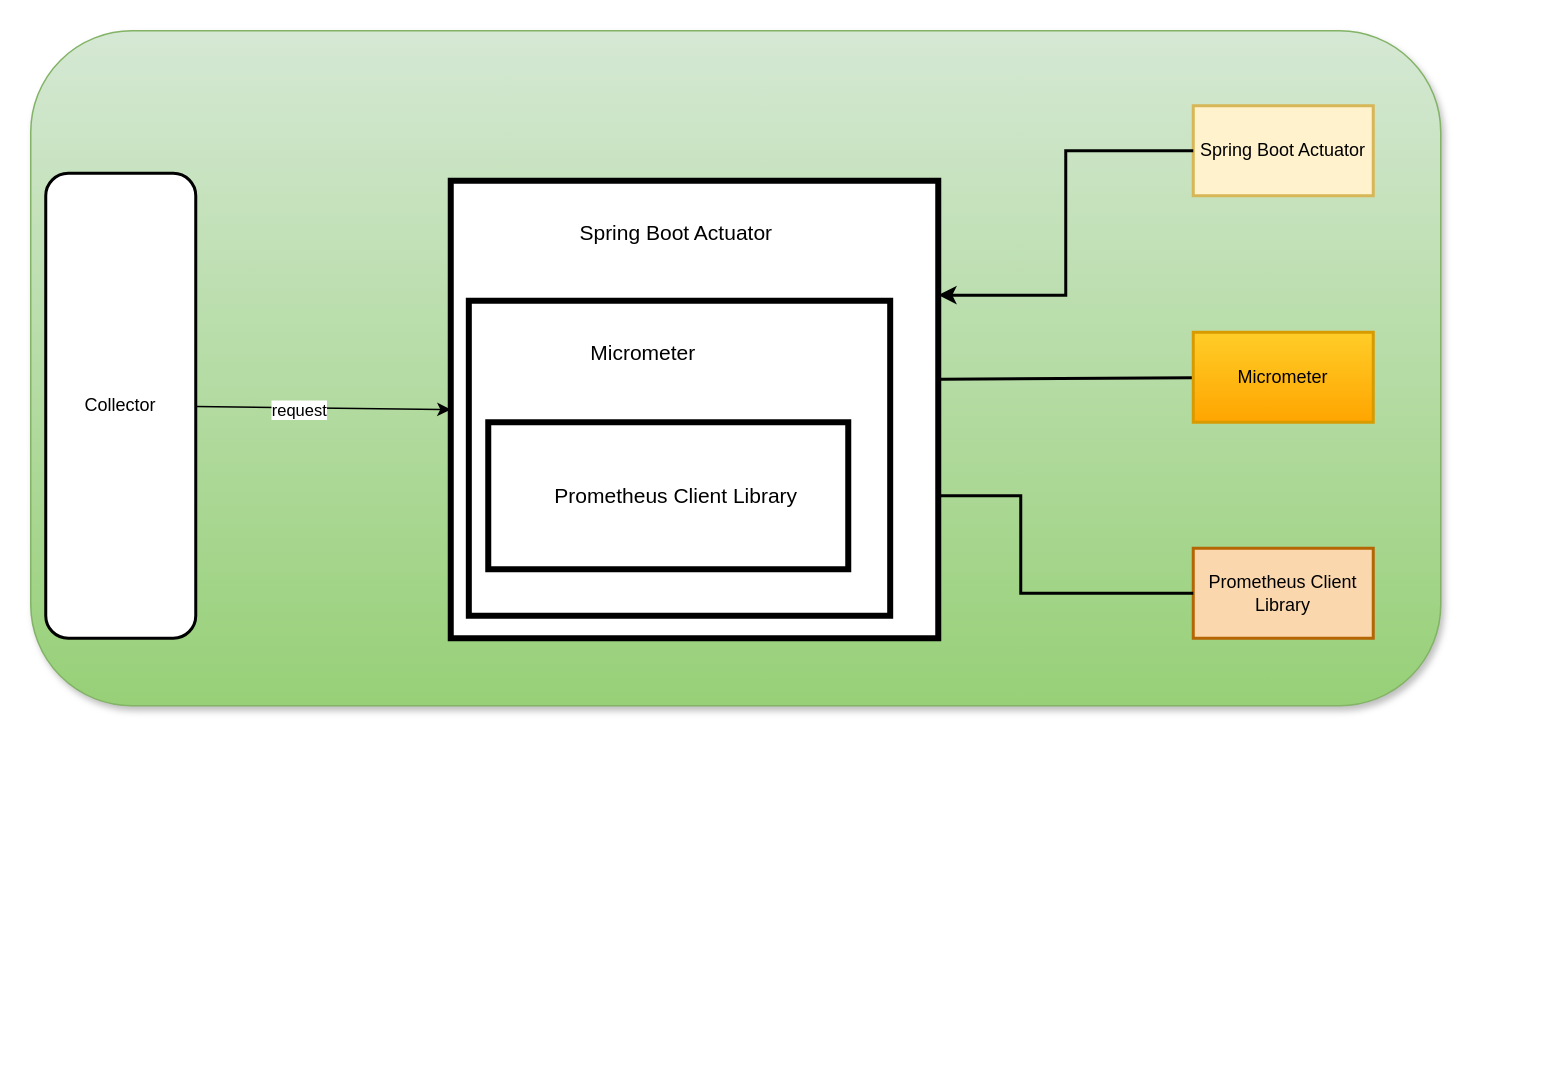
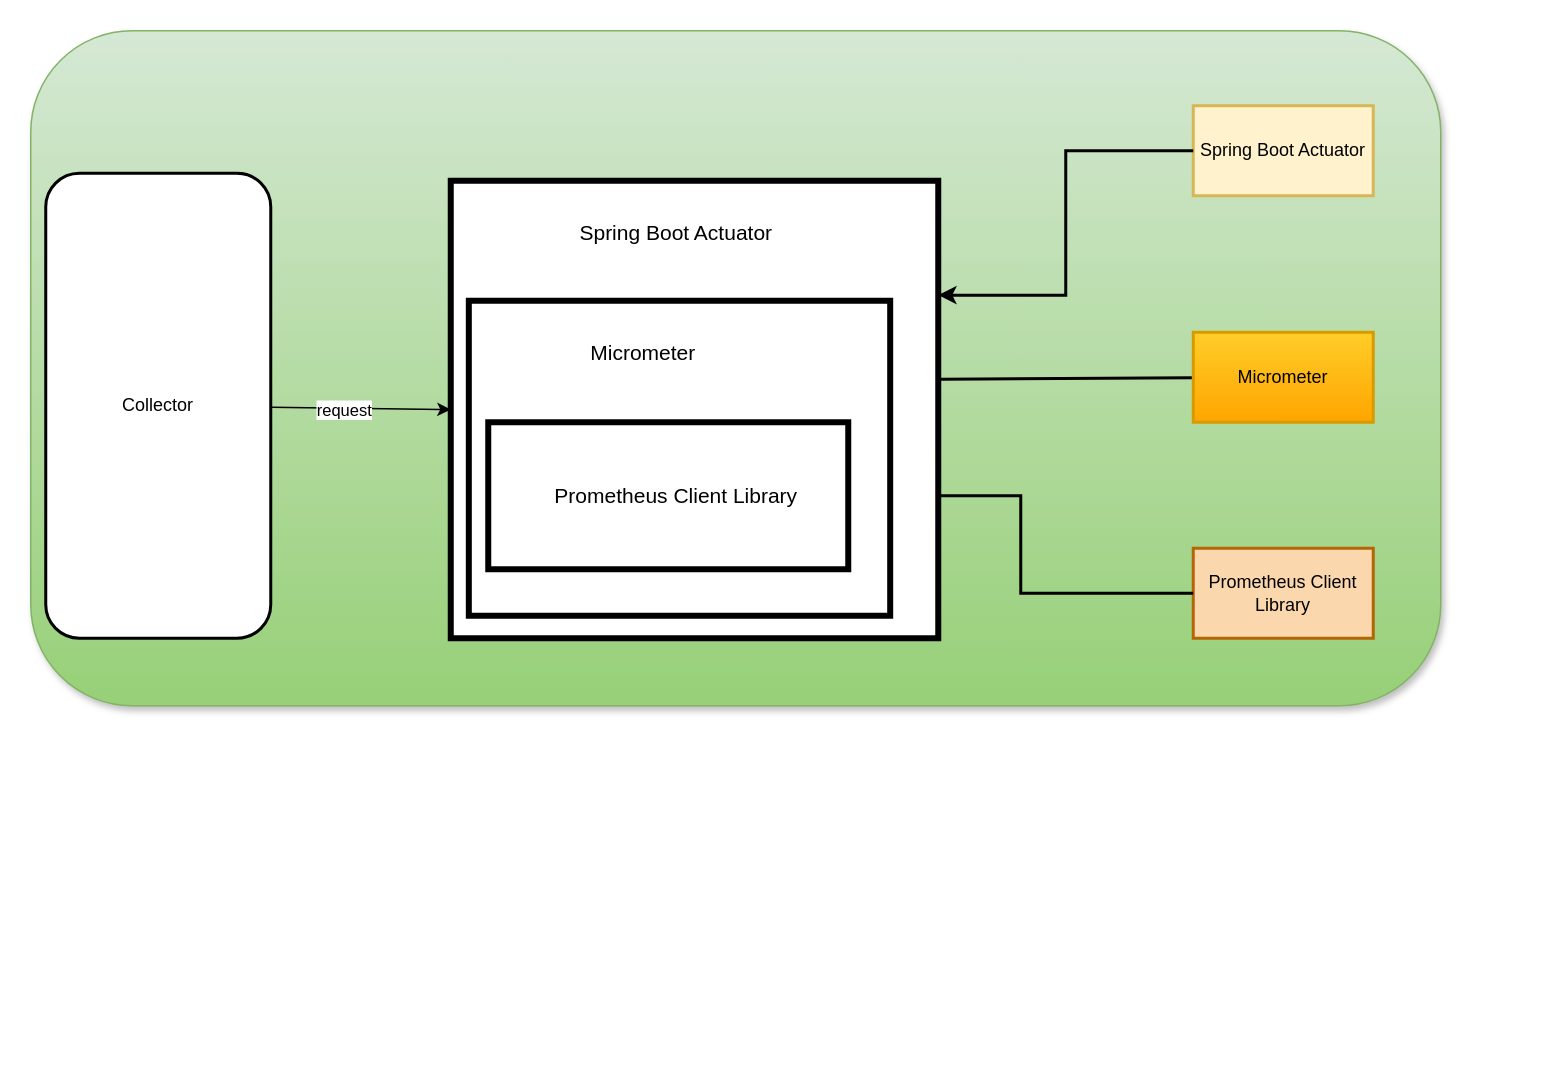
- <mxCell id="11" value="Collector" style="rounded=1;whiteSpace=wrap;html=1;strokeWidth=2;" vertex="1" parent="1"><mxGeometry x="30" y="115" width="100" height="310" as="geometry" /></mxCell>
+ <mxCell id="11" value="Collector" style="rounded=1;whiteSpace=wrap;html=1;strokeWidth=2;" vertex="1" parent="1"><mxGeometry x="30" y="115" width="150" height="310" as="geometry" /></mxCell>
